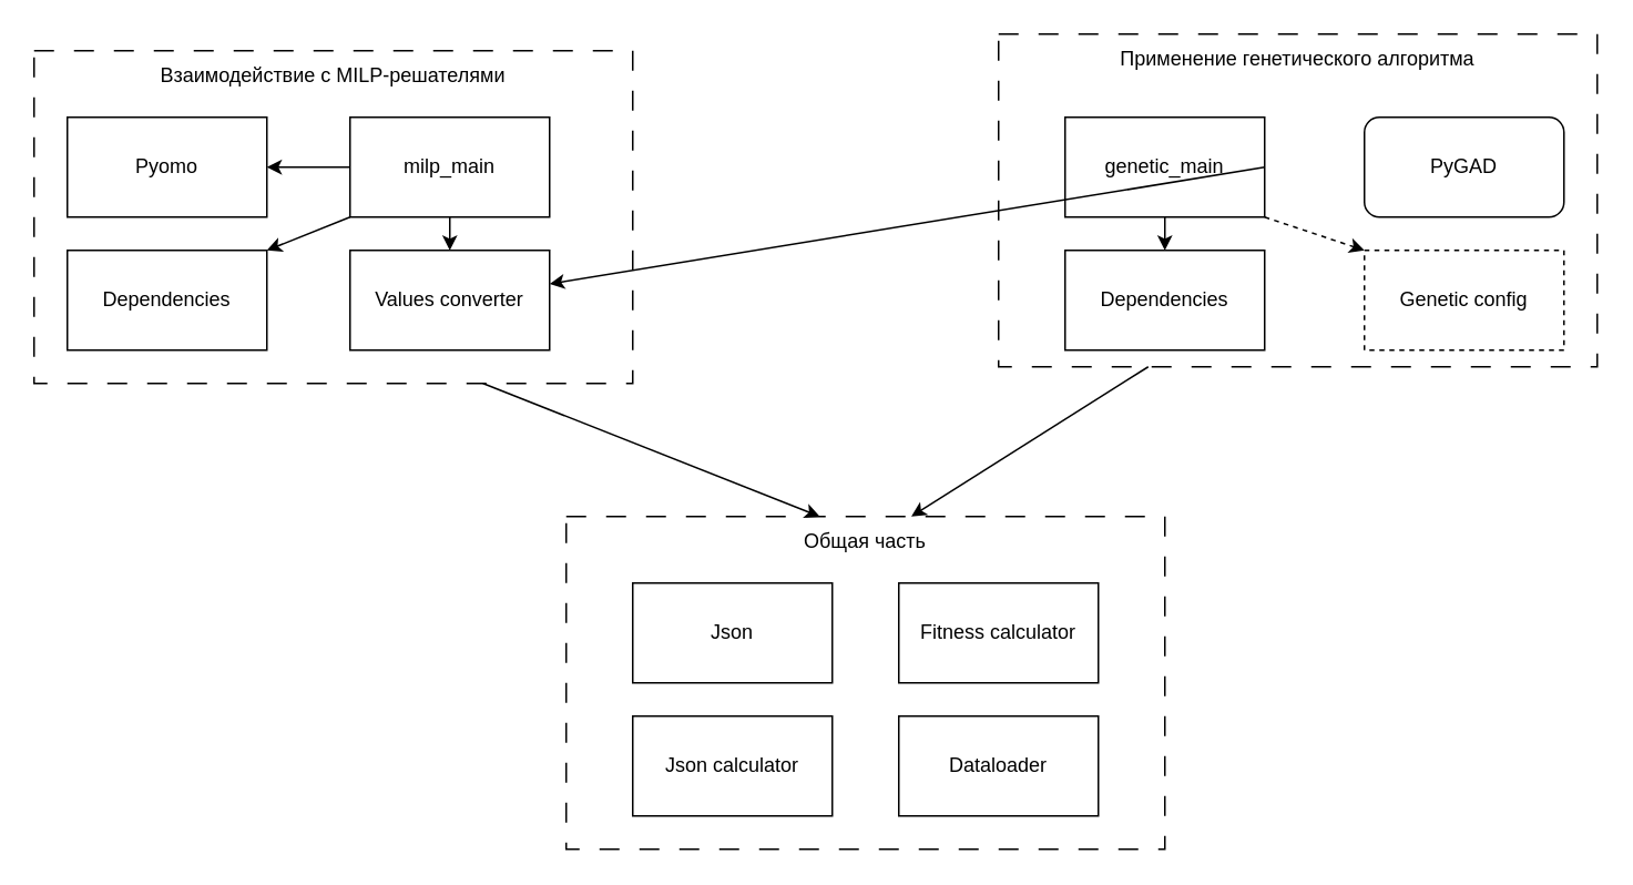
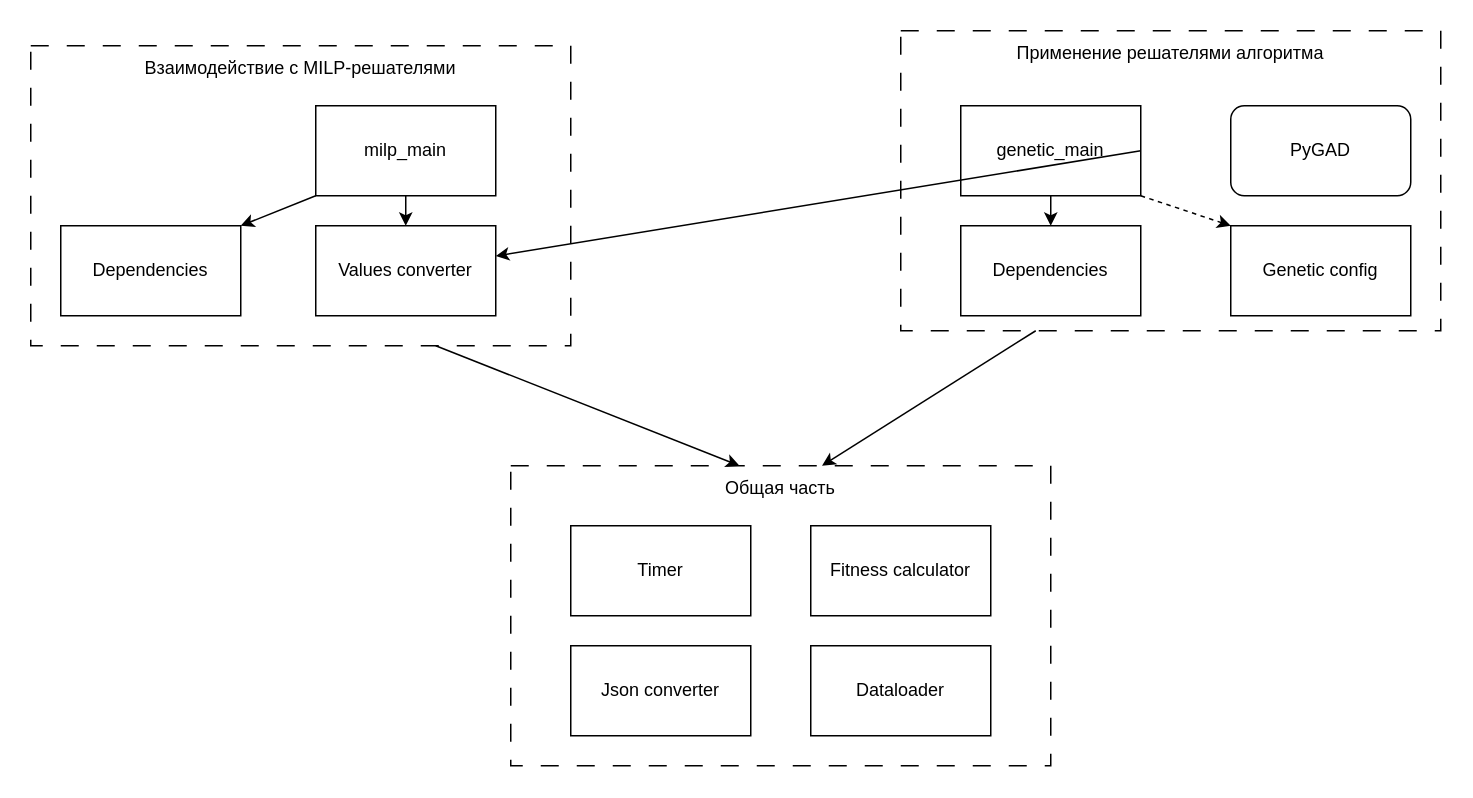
- <mxCell id="16" value="Применение генетического алгоритма" style="text;html=1;align=center;verticalAlign=middle;whiteSpace=wrap;rounded=0;" parent="1" vertex="1"><mxGeometry x="640" y="20" width="280" height="30" as="geometry" /></mxCell>
+ <mxCell id="16" value="Применение решателями алгоритма" style="text;html=1;align=center;verticalAlign=middle;whiteSpace=wrap;rounded=0;" parent="1" vertex="1"><mxGeometry x="640" y="20" width="280" height="30" as="geometry" /></mxCell>
- <mxCell id="5" value="Pyomo" style="rounded=0;whiteSpace=wrap;html=1;fillColor=none;" parent="1" vertex="1"><mxGeometry x="40" y="70" width="120" height="60" as="geometry" /></mxCell>
- <mxCell id="21" value="" style="endArrow=classic;html=1;rounded=0;exitX=0;exitY=0.5;exitDx=0;exitDy=0;entryX=1;entryY=0.5;entryDx=0;entryDy=0;" parent="1" source="19" target="5" edge="1"><mxGeometry width="50" height="50" relative="1" as="geometry"><mxPoint x="530" y="350" as="sourcePoint" /><mxPoint x="580" y="300" as="targetPoint" /></mxGeometry></mxCell>
- <mxCell id="12" value="Genetic config" style="rounded=0;whiteSpace=wrap;html=1;fillColor=none;dashed=1;" parent="1" vertex="1"><mxGeometry x="820" y="150" width="120" height="60" as="geometry" /></mxCell>
+ <mxCell id="12" value="Genetic config" style="rounded=0;whiteSpace=wrap;html=1;fillColor=none;" parent="1" vertex="1"><mxGeometry x="820" y="150" width="120" height="60" as="geometry" /></mxCell>
- <mxCell id="6" value="Json" style="rounded=0;whiteSpace=wrap;html=1;fillColor=none;" parent="1" vertex="1"><mxGeometry x="380" y="350" width="120" height="60" as="geometry" /></mxCell>
+ <mxCell id="6" value="Timer" style="rounded=0;whiteSpace=wrap;html=1;fillColor=none;" parent="1" vertex="1"><mxGeometry x="380" y="350" width="120" height="60" as="geometry" /></mxCell>
- <mxCell id="8" value="Json calculator" style="rounded=0;whiteSpace=wrap;html=1;fillColor=none;" parent="1" vertex="1"><mxGeometry x="380" y="430" width="120" height="60" as="geometry" /></mxCell>
+ <mxCell id="8" value="Json converter" style="rounded=0;whiteSpace=wrap;html=1;fillColor=none;" parent="1" vertex="1"><mxGeometry x="380" y="430" width="120" height="60" as="geometry" /></mxCell>
